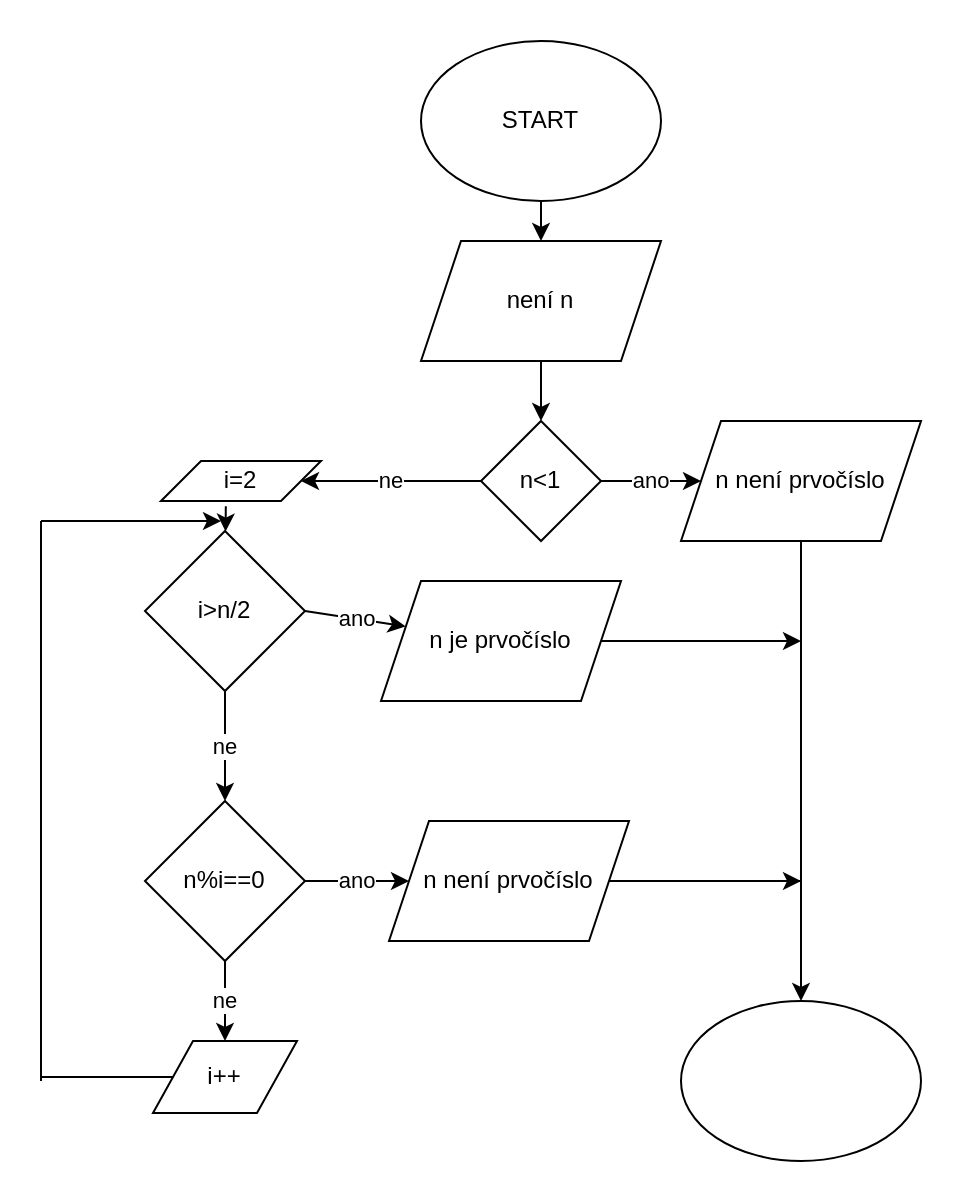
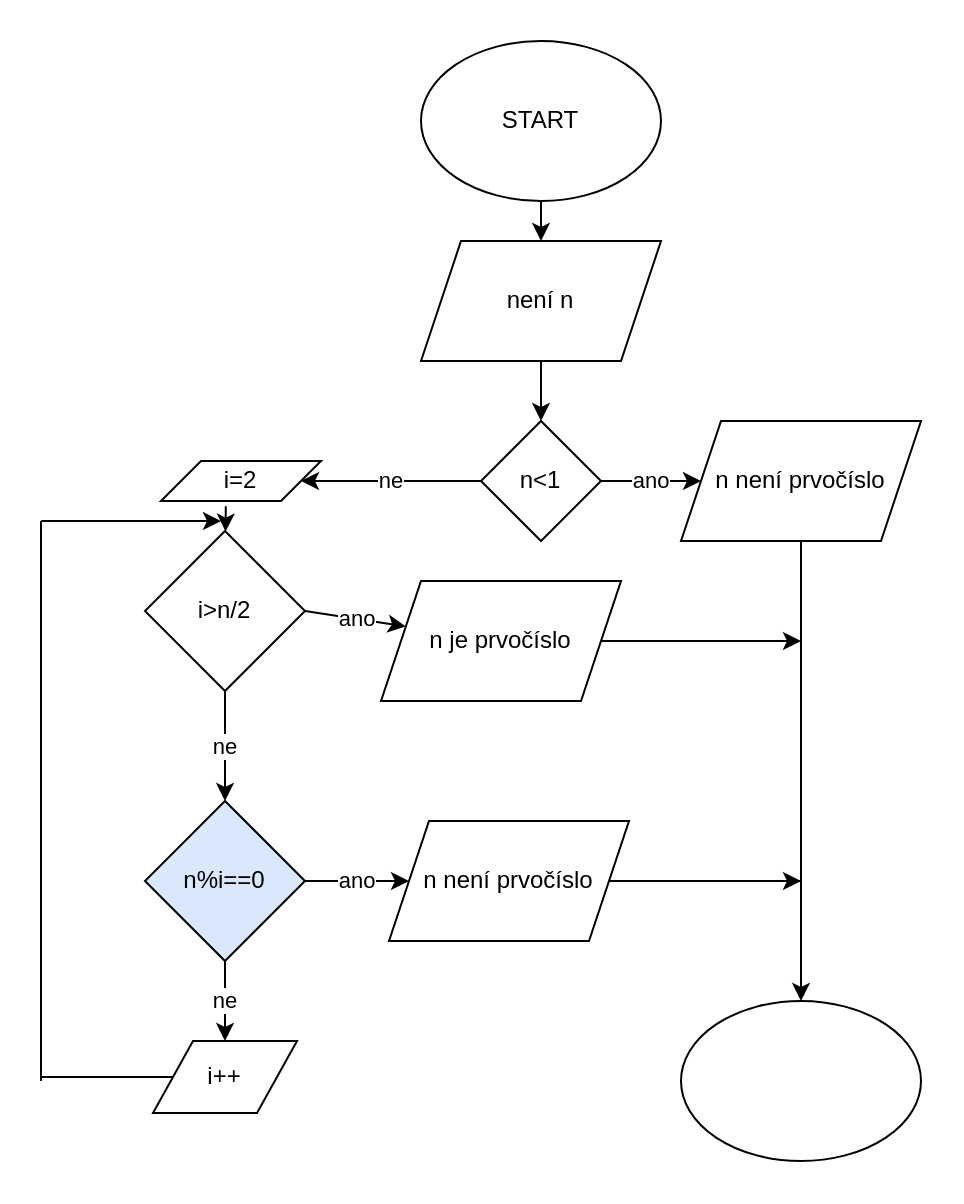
- <mxCell id="16" value="n%i==0" style="rhombus;whiteSpace=wrap;html=1;" vertex="1" parent="1"><mxGeometry x="72" y="400" width="80" height="80" as="geometry" /></mxCell>
+ <mxCell id="16" value="n%i==0" style="rhombus;whiteSpace=wrap;html=1;fillColor=#dae8fc;" vertex="1" parent="1"><mxGeometry x="72" y="400" width="80" height="80" as="geometry" /></mxCell>
